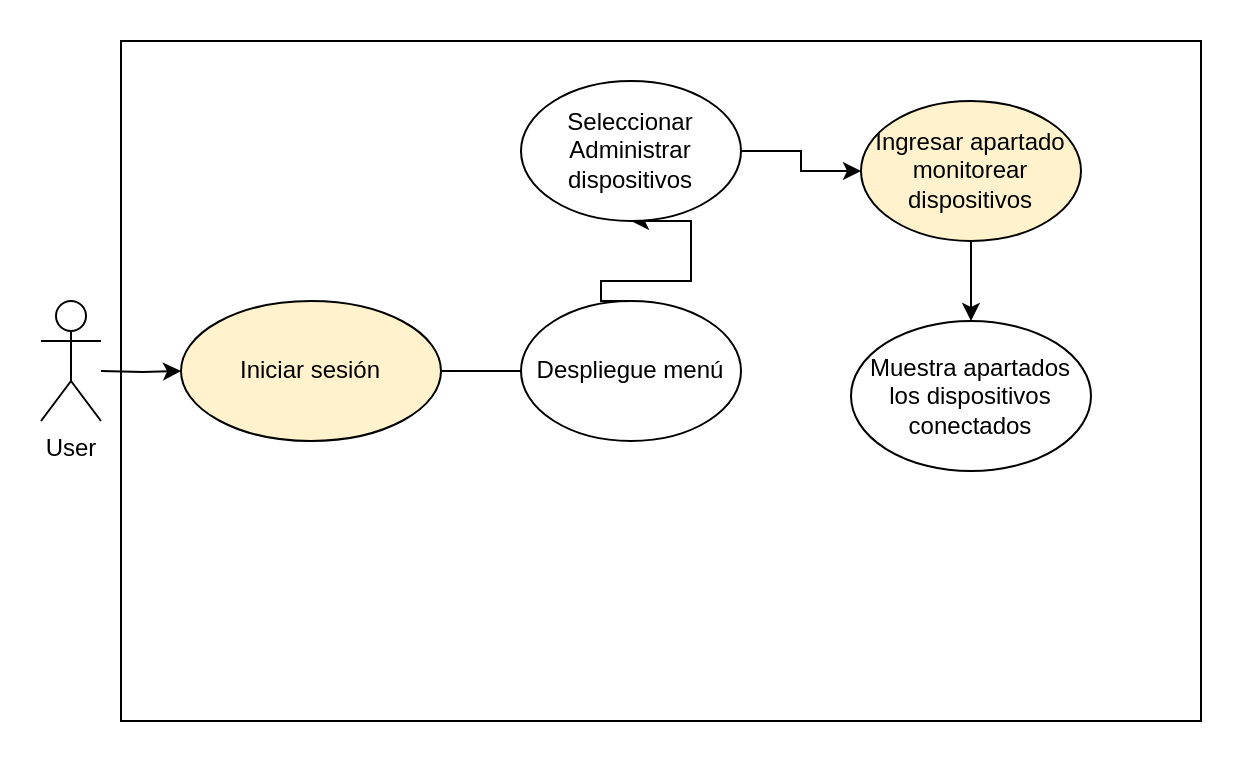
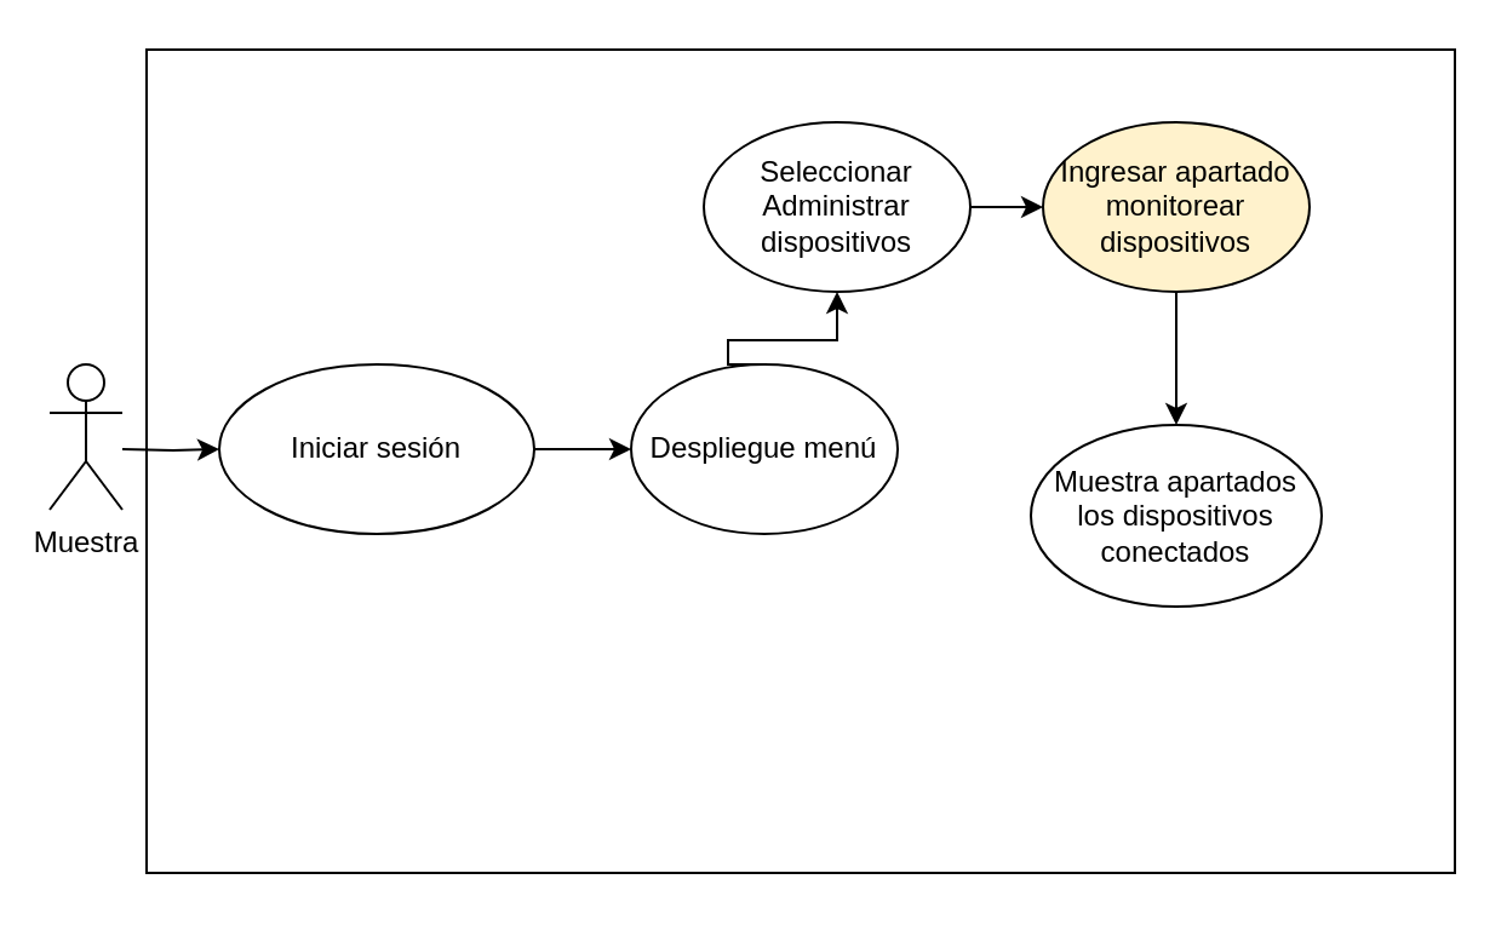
- <mxCell id="11" value="Seleccionar Administrar dispositivos" style="ellipse;whiteSpace=wrap;html=1;" vertex="1" parent="1"><mxGeometry x="260" y="40" width="110" height="70" as="geometry" /></mxCell>
+ <mxCell id="11" value="Seleccionar Administrar dispositivos" style="ellipse;whiteSpace=wrap;html=1;" vertex="1" parent="1"><mxGeometry x="290" y="50" width="110" height="70" as="geometry" /></mxCell>
- <mxCell id="7" value="Iniciar sesión" style="ellipse;whiteSpace=wrap;html=1;fillColor=#fff2cc;" vertex="1" parent="1"><mxGeometry x="90" y="150" width="130" height="70" as="geometry" /></mxCell>
+ <mxCell id="7" value="Iniciar sesión" style="ellipse;whiteSpace=wrap;html=1;" vertex="1" parent="1"><mxGeometry x="90" y="150" width="130" height="70" as="geometry" /></mxCell>
- <mxCell id="6" value="" style="edgeStyle=orthogonalEdgeStyle;rounded=0;orthogonalLoop=1;jettySize=auto;html=1;endArrow=none;" edge="1" parent="1" source="7" target="9"><mxGeometry relative="1" as="geometry" /></mxCell>
+ <mxCell id="6" value="" style="edgeStyle=orthogonalEdgeStyle;rounded=0;orthogonalLoop=1;jettySize=auto;html=1;" edge="1" parent="1" source="7" target="9"><mxGeometry relative="1" as="geometry" /></mxCell>
- <mxCell id="12" value="Muestra apartados los dispositivos conectados" style="ellipse;whiteSpace=wrap;html=1;" vertex="1" parent="1"><mxGeometry x="425" y="160" width="120" height="75" as="geometry" /></mxCell>
+ <mxCell id="12" value="Muestra apartados los dispositivos conectados" style="ellipse;whiteSpace=wrap;html=1;" vertex="1" parent="1"><mxGeometry x="425" y="175" width="120" height="75" as="geometry" /></mxCell>
- <mxCell id="5" value="User" style="shape=umlActor;verticalLabelPosition=bottom;verticalAlign=top;html=1;outlineConnect=0;" vertex="1" parent="1"><mxGeometry x="20" y="150" width="30" height="60" as="geometry" /></mxCell>
+ <mxCell id="5" value="Muestra" style="shape=umlActor;verticalLabelPosition=bottom;verticalAlign=top;html=1;outlineConnect=0;" vertex="1" parent="1"><mxGeometry x="20" y="150" width="30" height="60" as="geometry" /></mxCell>
